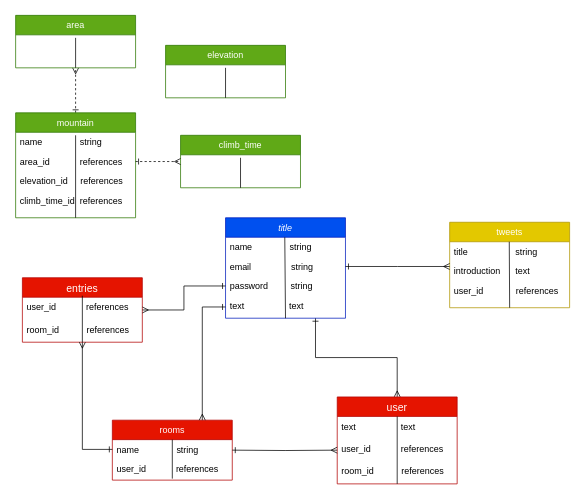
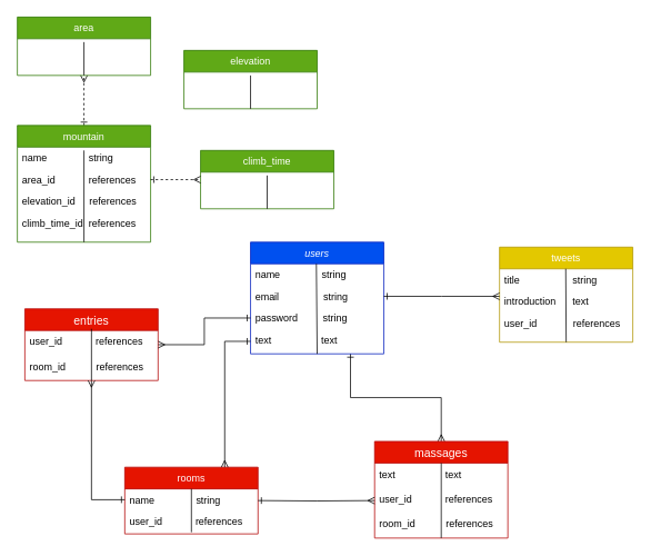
- <mxCell id="3" value="title" style="swimlane;fontStyle=2;align=center;verticalAlign=top;childLayout=stackLayout;horizontal=1;startSize=26;horizontalStack=0;resizeParent=1;resizeLast=0;collapsible=1;marginBottom=0;rounded=0;shadow=0;strokeWidth=1;fillColor=#0050ef;strokeColor=#001DBC;fontColor=#ffffff;" parent="1" vertex="1"><mxGeometry x="300" y="290" width="160" height="134" as="geometry"><mxRectangle x="230" y="140" width="160" height="26" as="alternateBounds" /></mxGeometry></mxCell>
+ <mxCell id="3" value="users" style="swimlane;fontStyle=2;align=center;verticalAlign=top;childLayout=stackLayout;horizontal=1;startSize=26;horizontalStack=0;resizeParent=1;resizeLast=0;collapsible=1;marginBottom=0;rounded=0;shadow=0;strokeWidth=1;fillColor=#0050ef;strokeColor=#001DBC;fontColor=#ffffff;" parent="1" vertex="1"><mxGeometry x="300" y="290" width="160" height="134" as="geometry"><mxRectangle x="230" y="140" width="160" height="26" as="alternateBounds" /></mxGeometry></mxCell>
- <mxCell id="25" value="user" style="swimlane;fontStyle=0;childLayout=stackLayout;horizontal=1;startSize=26;horizontalStack=0;resizeParent=1;resizeParentMax=0;resizeLast=0;collapsible=1;marginBottom=0;align=center;fontSize=14;fillColor=#e51400;strokeColor=#B20000;fontColor=#ffffff;" parent="1" vertex="1"><mxGeometry x="449" y="529" width="160" height="116" as="geometry" /></mxCell>
+ <mxCell id="25" value="massages" style="swimlane;fontStyle=0;childLayout=stackLayout;horizontal=1;startSize=26;horizontalStack=0;resizeParent=1;resizeParentMax=0;resizeLast=0;collapsible=1;marginBottom=0;align=center;fontSize=14;fillColor=#e51400;strokeColor=#B20000;fontColor=#ffffff;" parent="1" vertex="1"><mxGeometry x="449" y="529" width="160" height="116" as="geometry" /></mxCell>
